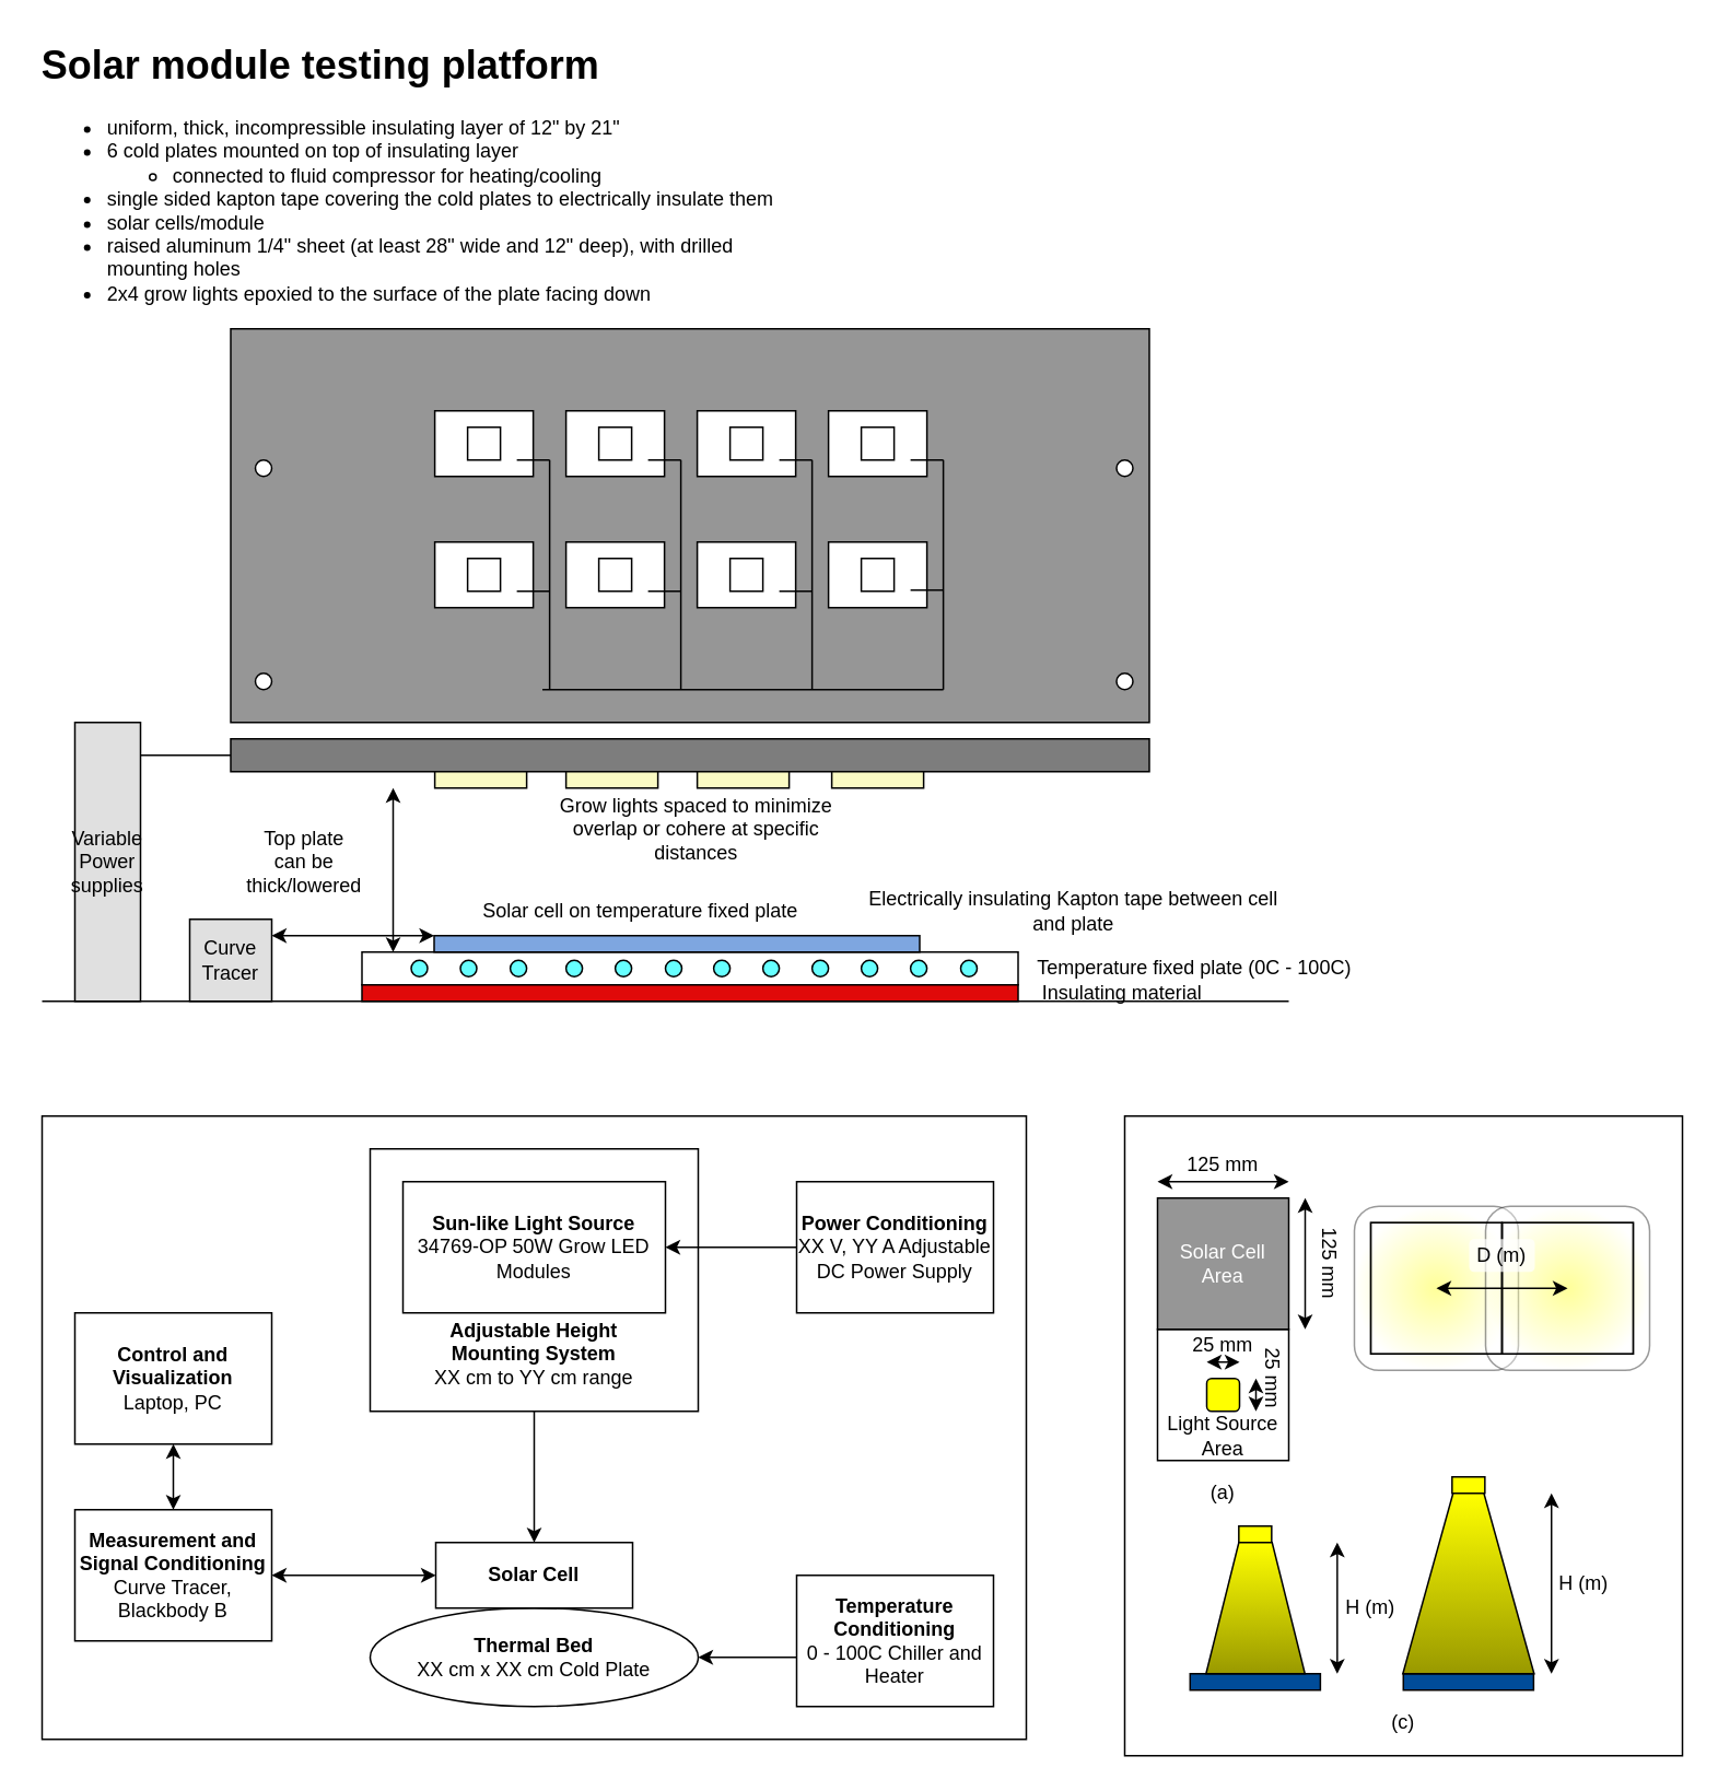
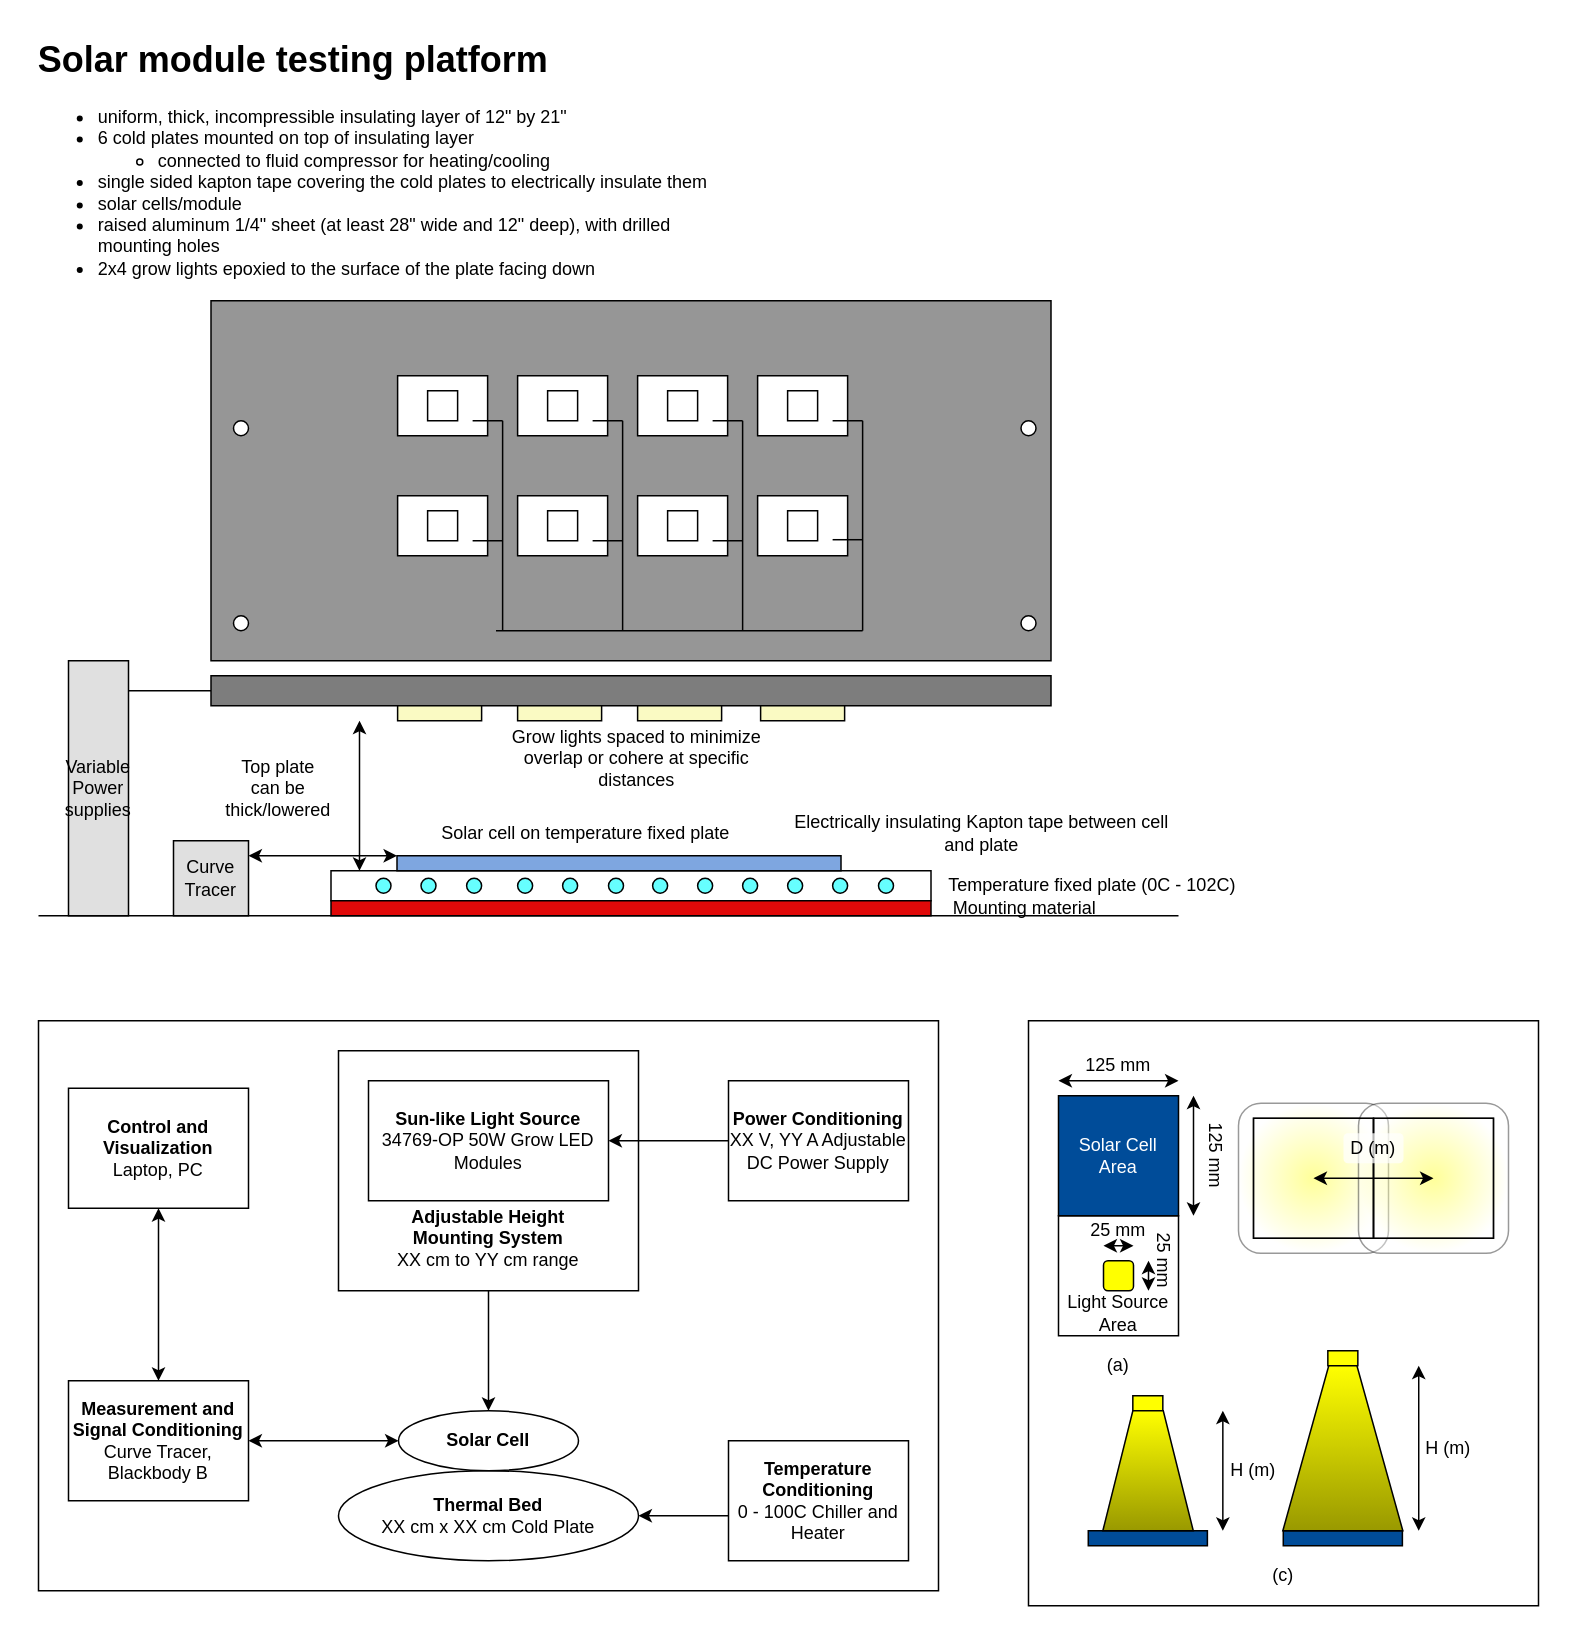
- <mxCell id="55" value="Temperature fixed plate (0C - 100C)" style="text;html=1;strokeColor=none;fillColor=none;align=left;verticalAlign=middle;whiteSpace=wrap;rounded=0;" parent="1" vertex="1"><mxGeometry x="630" y="575" width="200" height="30" as="geometry" /></mxCell>
+ <mxCell id="55" value="Temperature fixed plate (0C - 102C)" style="text;html=1;strokeColor=none;fillColor=none;align=left;verticalAlign=middle;whiteSpace=wrap;rounded=0;" parent="1" vertex="1"><mxGeometry x="630" y="575" width="200" height="30" as="geometry" /></mxCell>
- <mxCell id="56" value="Insulating material" style="text;html=1;strokeColor=none;fillColor=none;align=left;verticalAlign=middle;whiteSpace=wrap;rounded=0;" parent="1" vertex="1"><mxGeometry x="632.5" y="600" width="105" height="10" as="geometry" /></mxCell>
+ <mxCell id="56" value="Mounting material" style="text;html=1;strokeColor=none;fillColor=none;align=left;verticalAlign=middle;whiteSpace=wrap;rounded=0;" parent="1" vertex="1"><mxGeometry x="632.5" y="600" width="105" height="10" as="geometry" /></mxCell>
- <mxCell id="92" value="&lt;font color=&quot;#ffffff&quot;&gt;Solar Cell Area&lt;/font&gt;" style="rounded=0;whiteSpace=wrap;html=1;labelBackgroundColor=none;fillColor=#969696;" vertex="1" parent="1"><mxGeometry x="705" y="730" width="80" height="80" as="geometry" /></mxCell>
+ <mxCell id="92" value="&lt;font color=&quot;#ffffff&quot;&gt;Solar Cell Area&lt;/font&gt;" style="rounded=0;whiteSpace=wrap;html=1;labelBackgroundColor=none;fillColor=#004C99;" vertex="1" parent="1"><mxGeometry x="705" y="730" width="80" height="80" as="geometry" /></mxCell>
- <mxCell id="87" value="&lt;b&gt;Control and Visualization&lt;/b&gt;&lt;br&gt;Laptop, PC" style="rounded=0;whiteSpace=wrap;html=1;labelBackgroundColor=none;fillColor=none;" vertex="1" parent="1"><mxGeometry x="45" y="800" width="120" height="80" as="geometry" /></mxCell>
+ <mxCell id="87" value="&lt;b&gt;Control and Visualization&lt;/b&gt;&lt;br&gt;Laptop, PC" style="rounded=0;whiteSpace=wrap;html=1;labelBackgroundColor=none;fillColor=none;" vertex="1" parent="1"><mxGeometry x="45" y="725" width="120" height="80" as="geometry" /></mxCell>
- <mxCell id="81" value="Solar Cell" style="rounded=0;whiteSpace=wrap;html=1;labelBackgroundColor=none;fillColor=none;fontStyle=1" vertex="1" parent="1"><mxGeometry x="265" y="940" width="120" height="40" as="geometry" /></mxCell>
+ <mxCell id="81" value="Solar Cell" style="ellipse;whiteSpace=wrap;html=1;labelBackgroundColor=none;fillColor=none;fontStyle=1;" vertex="1" parent="1"><mxGeometry x="265" y="940" width="120" height="40" as="geometry" /></mxCell>
